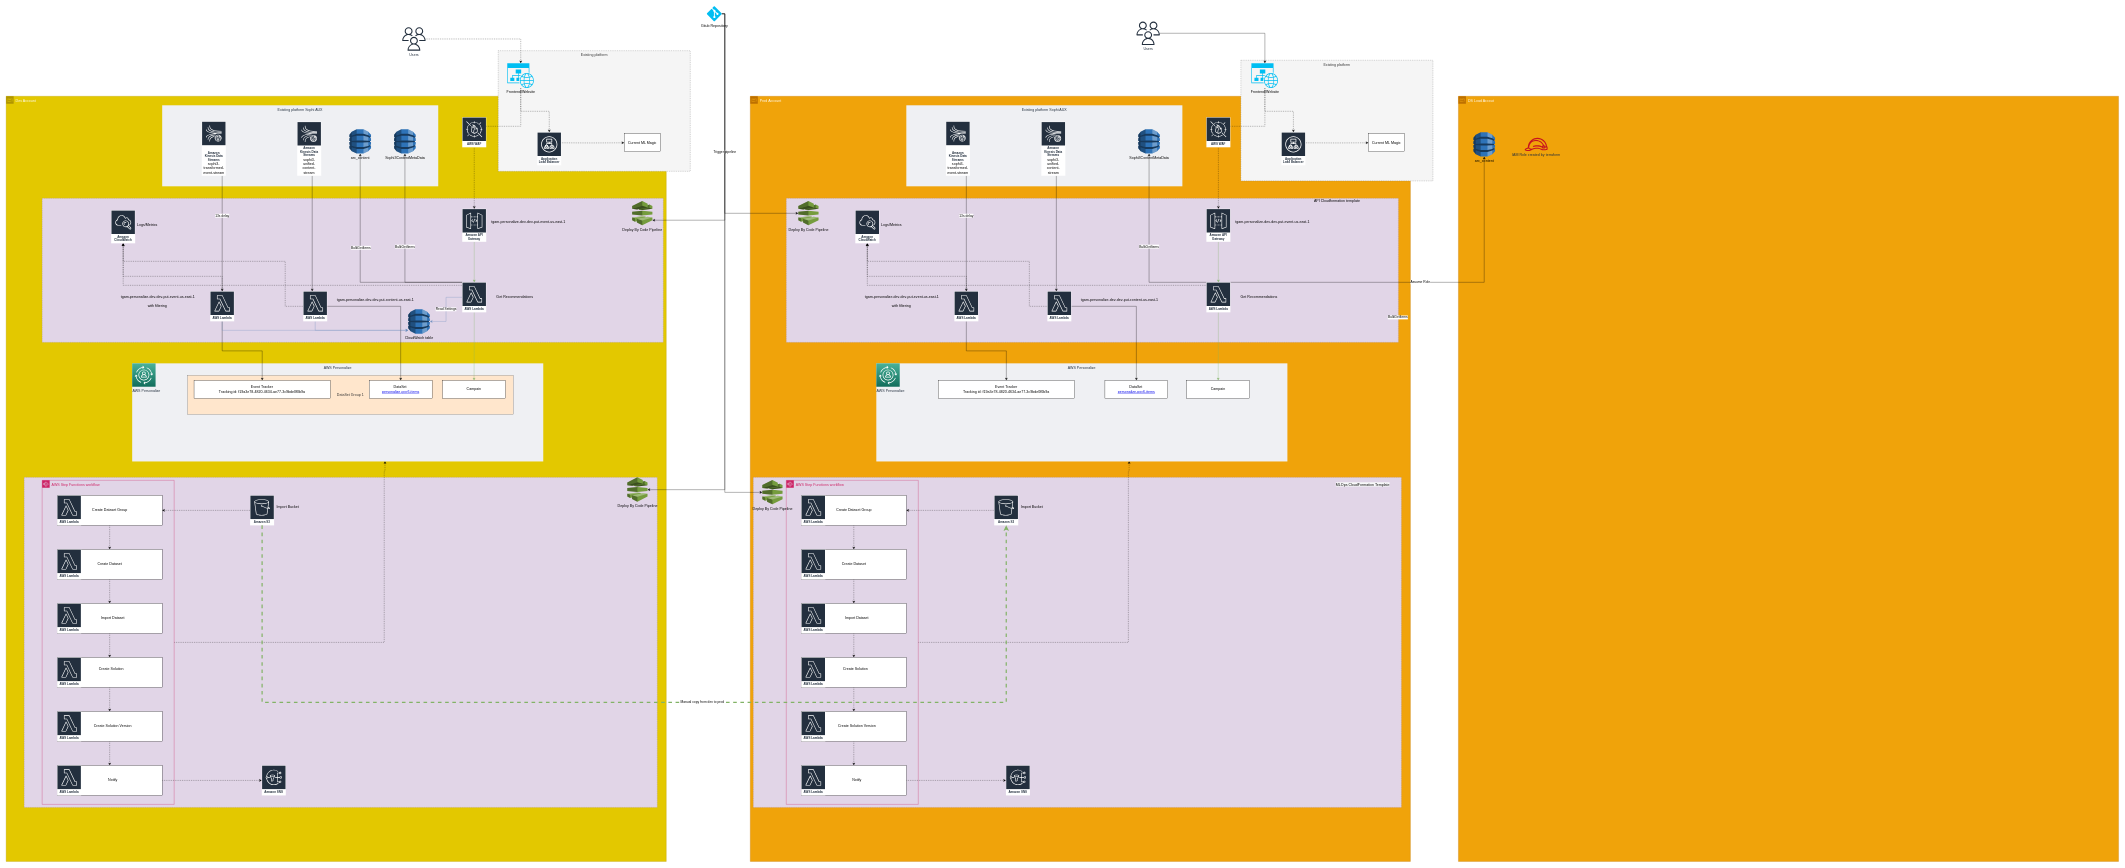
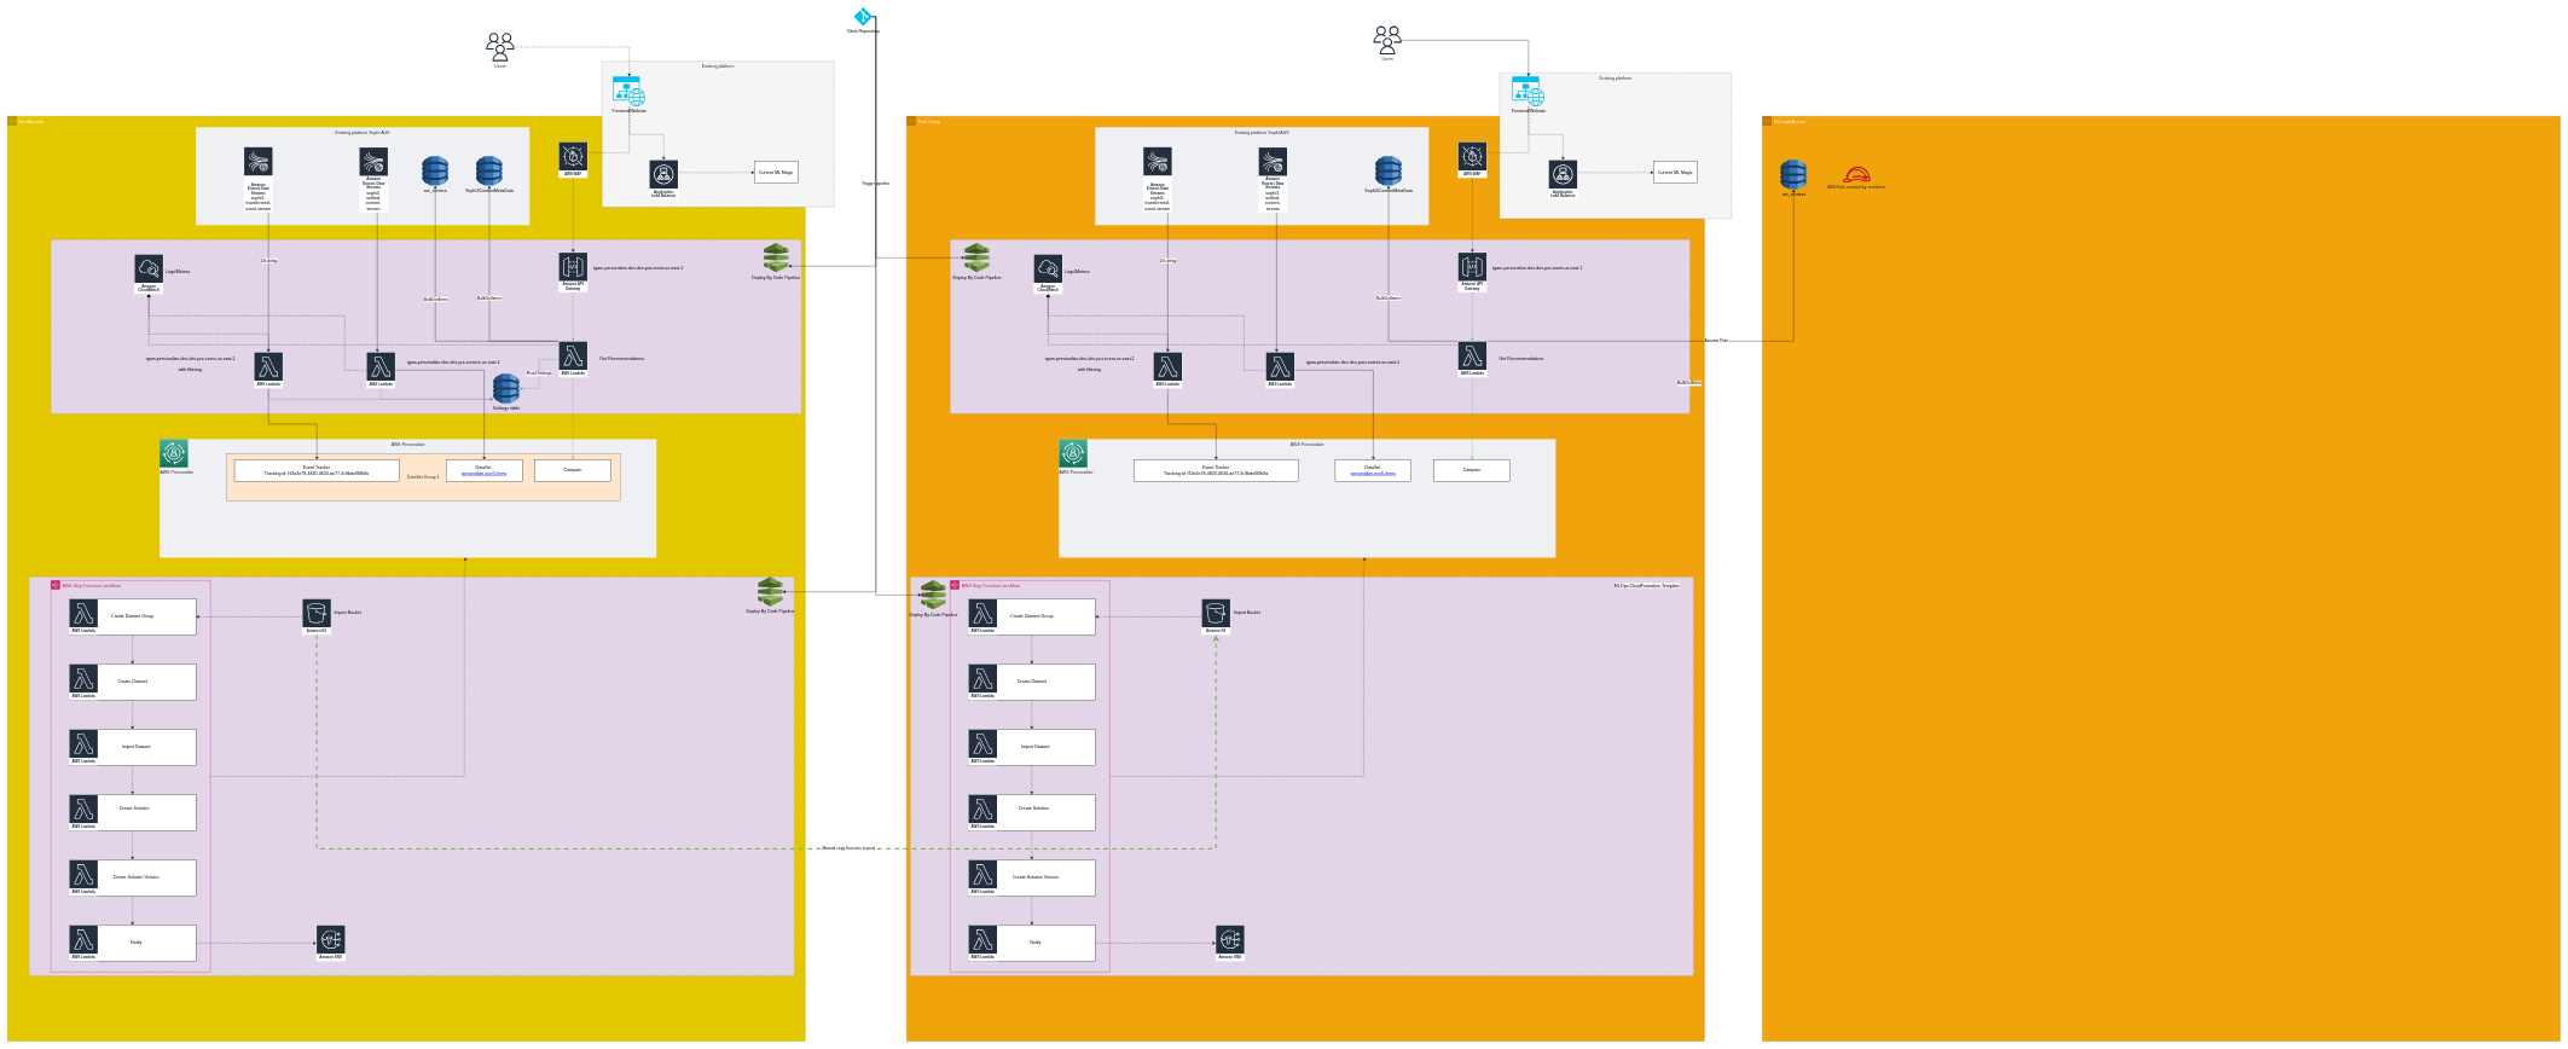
- <mxCell id="2" value="Prod Account" style="points=[[0,0],[0.25,0],[0.5,0],[0.75,0],[1,0],[1,0.25],[1,0.5],[1,0.75],[1,1],[0.75,1],[0.5,1],[0.25,1],[0,1],[0,0.75],[0,0.5],[0,0.25]];outlineConnect=0;html=1;whiteSpace=wrap;fontSize=12;fontStyle=0;shape=mxgraph.aws4.group;grIcon=mxgraph.aws4.group_aws_cloud_alt;strokeColor=#BD7000;fillColor=#f0a30a;verticalAlign=top;align=left;spacingLeft=30;fontColor=#ffffff;dashed=0;" parent="1" vertex="1"><mxGeometry x="2500" y="320" width="2200" height="2550" as="geometry" /></mxCell>
+ <mxCell id="2" value="Prod Group" style="points=[[0,0],[0.25,0],[0.5,0],[0.75,0],[1,0],[1,0.25],[1,0.5],[1,0.75],[1,1],[0.75,1],[0.5,1],[0.25,1],[0,1],[0,0.75],[0,0.5],[0,0.25]];outlineConnect=0;html=1;whiteSpace=wrap;fontSize=12;fontStyle=0;shape=mxgraph.aws4.group;grIcon=mxgraph.aws4.group_aws_cloud_alt;strokeColor=#BD7000;fillColor=#f0a30a;verticalAlign=top;align=left;spacingLeft=30;fontColor=#ffffff;dashed=0;" parent="1" vertex="1"><mxGeometry x="2500" y="320" width="2200" height="2550" as="geometry" /></mxCell>
- <mxCell id="120" value="API Cloudformation template" style="text;html=1;align=center;verticalAlign=middle;resizable=0;points=[];autosize=1;" parent="1" vertex="1"><mxGeometry x="4370" width="170" height="20" as="geometry" y="660" /></mxCell>
- <mxCell id="174" value="CloudWatch table" style="outlineConnect=0;dashed=0;verticalLabelPosition=bottom;verticalAlign=top;align=center;html=1;shape=mxgraph.aws3.dynamo_db;fillColor=#2E73B8;gradientColor=none;" vertex="1" parent="1"><mxGeometry x="1360" y="1030" width="72" height="81" as="geometry" /></mxCell>
+ <mxCell id="174" value="Settings table" style="outlineConnect=0;dashed=0;verticalLabelPosition=bottom;verticalAlign=top;align=center;html=1;shape=mxgraph.aws3.dynamo_db;fillColor=#2E73B8;gradientColor=none;" vertex="1" parent="1"><mxGeometry x="1360" y="1030" width="72" height="81" as="geometry" /></mxCell>
